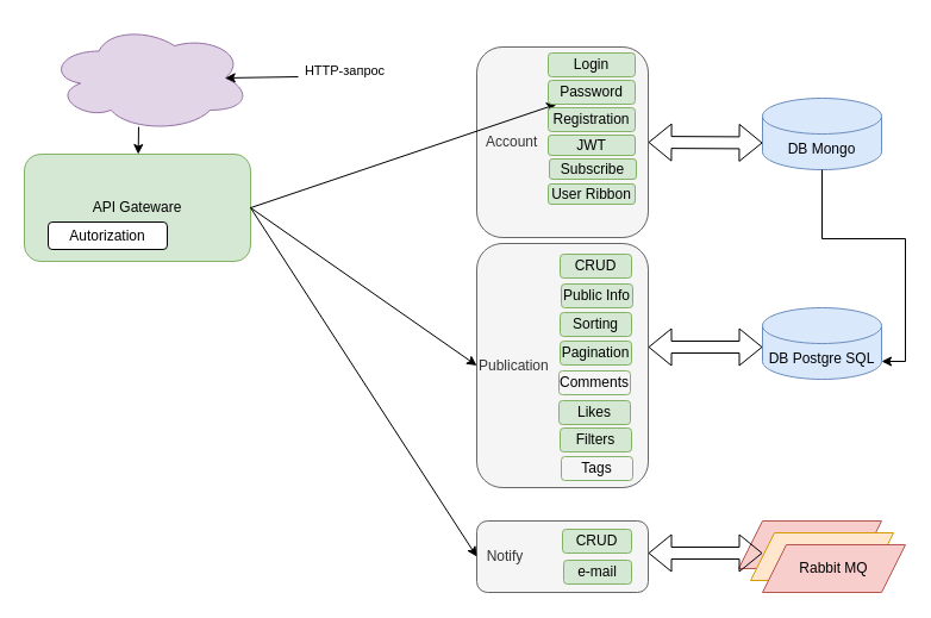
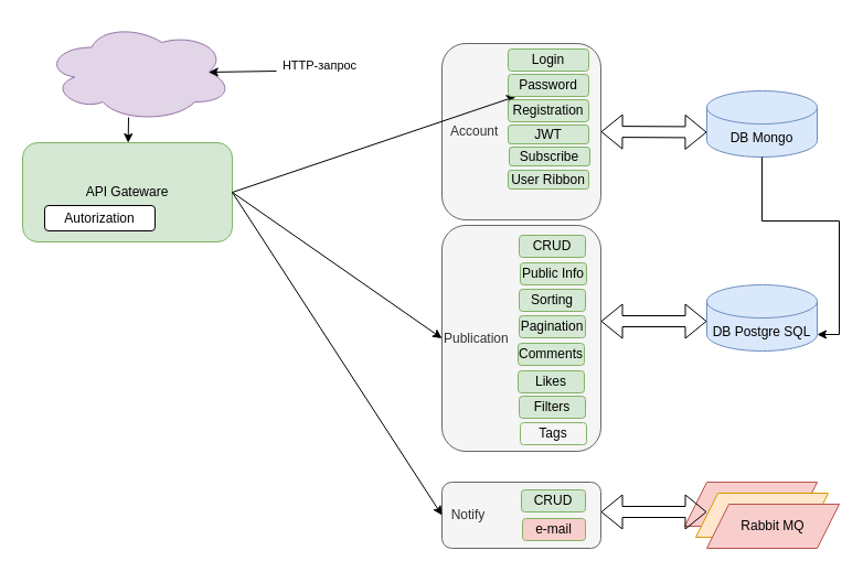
- <mxCell id="28" value="Comments" style="rounded=1;whiteSpace=wrap;html=1;fillColor=#f5f5f5;strokeColor=#82b366;" parent="1" vertex="1"><mxGeometry x="469" y="311" width="60" height="20" as="geometry" /></mxCell>
+ <mxCell id="28" value="Comments" style="rounded=1;whiteSpace=wrap;html=1;fillColor=#d5e8d4;strokeColor=#82b366;" parent="1" vertex="1"><mxGeometry x="469" y="311" width="60" height="20" as="geometry" /></mxCell>
- <mxCell id="19" value="e-mail" style="rounded=1;whiteSpace=wrap;html=1;fillColor=#d5e8d4;strokeColor=#82b366;" parent="1" vertex="1"><mxGeometry x="473" y="470" width="57" height="20" as="geometry" /></mxCell>
+ <mxCell id="19" value="e-mail" style="rounded=1;whiteSpace=wrap;html=1;fillColor=#f8cecc;strokeColor=#82b366;" parent="1" vertex="1"><mxGeometry x="473" y="470" width="57" height="20" as="geometry" /></mxCell>
